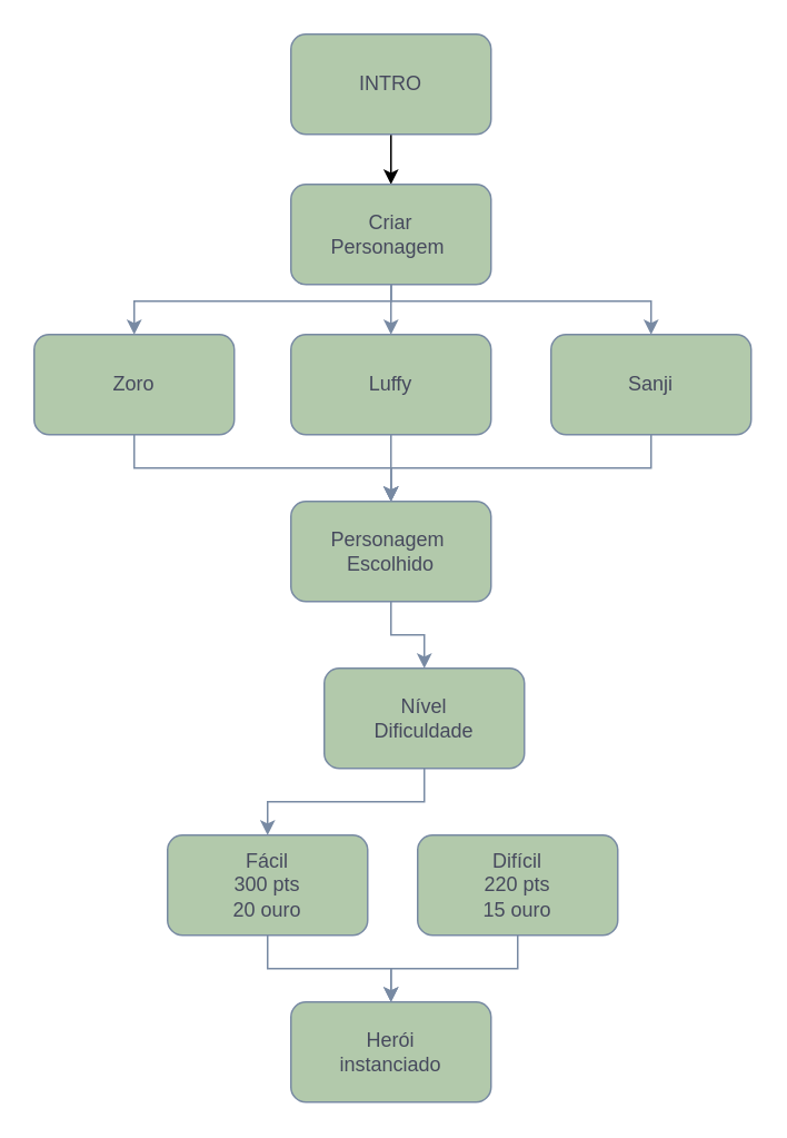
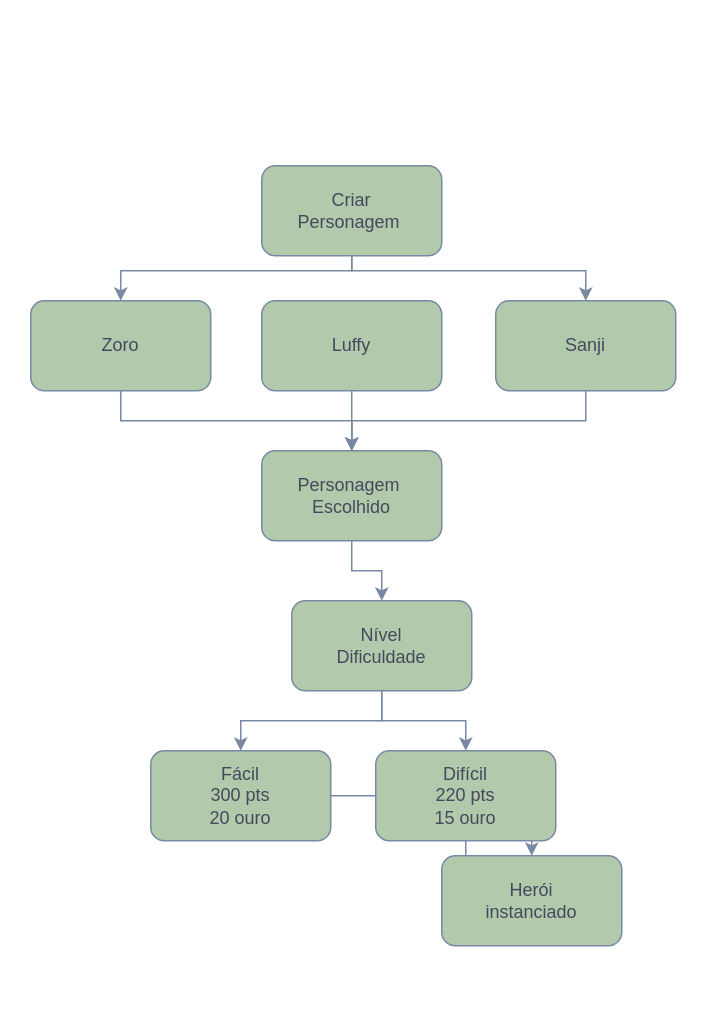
- <mxCell id="3" value="INTRO" style="rounded=1;whiteSpace=wrap;html=1;labelBackgroundColor=none;fillColor=#B2C9AB;strokeColor=#788AA3;fontColor=#46495D;" vertex="1" parent="1"><mxGeometry x="174" y="20" width="120" height="60" as="geometry" /></mxCell>
- <mxCell id="2" style="edgeStyle=orthogonalEdgeStyle;rounded=0;orthogonalLoop=1;jettySize=auto;html=1;exitX=0.5;exitY=1;exitDx=0;exitDy=0;fontColor=#46495D;" edge="1" parent="1" source="3" target="7"><mxGeometry relative="1" as="geometry" /></mxCell>
- <mxCell id="4" value="" style="edgeStyle=orthogonalEdgeStyle;rounded=0;orthogonalLoop=1;jettySize=auto;html=1;strokeColor=#788AA3;fontColor=#46495D;fillColor=#B2C9AB;" edge="1" parent="1" source="7" target="9"><mxGeometry relative="1" as="geometry" /></mxCell>
+ <mxCell id="15" style="edgeStyle=orthogonalEdgeStyle;rounded=0;orthogonalLoop=1;jettySize=auto;html=1;strokeColor=#788AA3;fontColor=#46495D;fillColor=#B2C9AB;" edge="1" parent="1" source="16" target="22"><mxGeometry relative="1" as="geometry" /></mxCell>
- <mxCell id="23" value="Herói&lt;div&gt;instanciado&lt;/div&gt;" style="rounded=1;whiteSpace=wrap;html=1;strokeColor=#788AA3;fontColor=#46495D;fillColor=#B2C9AB;" vertex="1" parent="1"><mxGeometry x="174" y="600" width="120" height="60" as="geometry" /></mxCell>
+ <mxCell id="23" value="Herói&lt;div&gt;instanciado&lt;/div&gt;" style="rounded=1;whiteSpace=wrap;html=1;strokeColor=#788AA3;fontColor=#46495D;fillColor=#B2C9AB;" vertex="1" parent="1"><mxGeometry x="294" y="570" width="120" height="60" as="geometry" /></mxCell>
